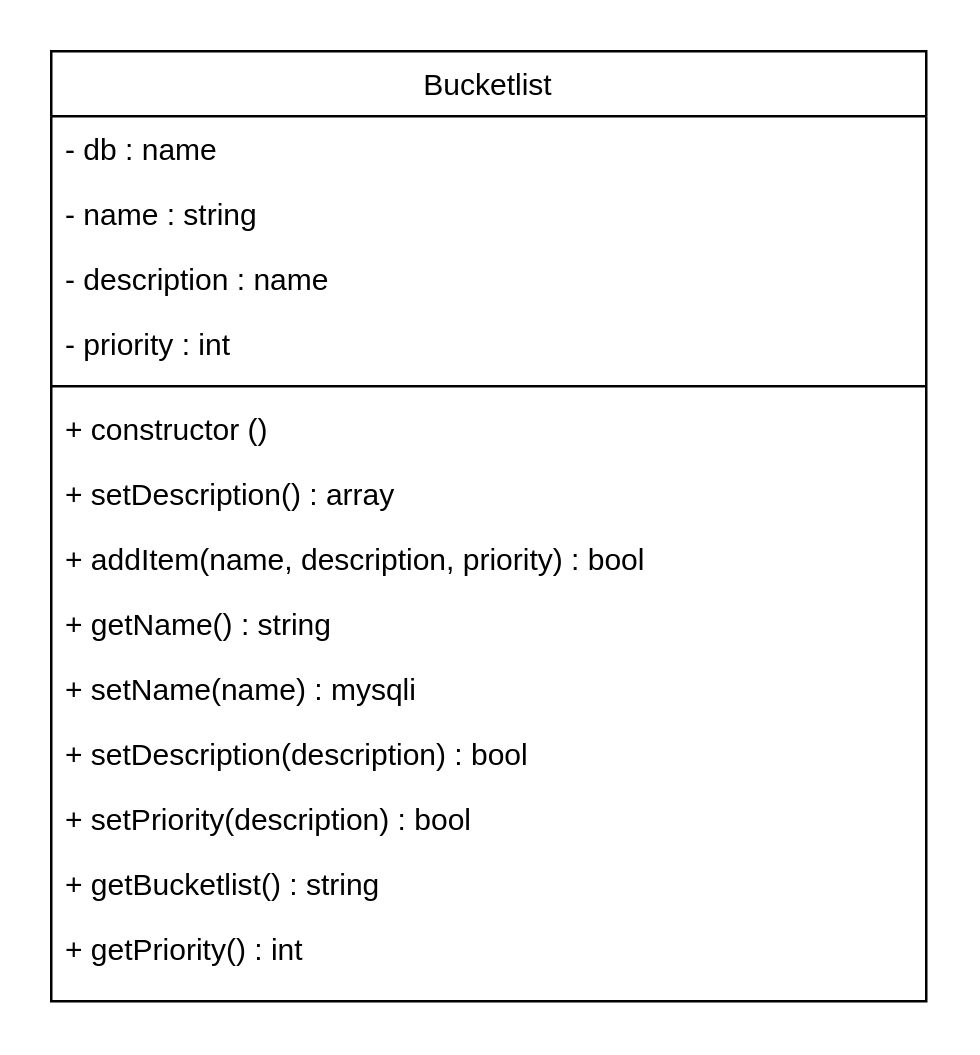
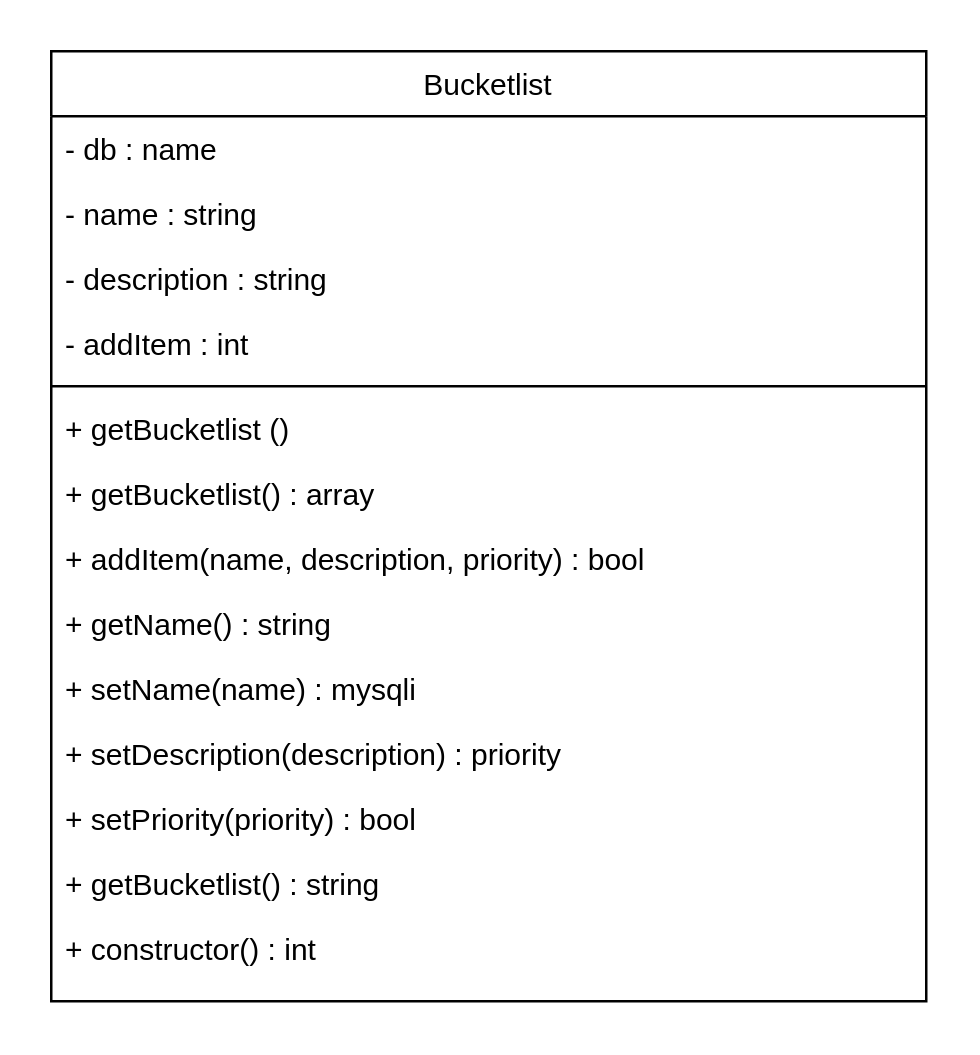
- <mxCell id="5" value="- description : name" style="text;align=left;verticalAlign=top;spacingLeft=4;spacingRight=4;overflow=hidden;rotatable=0;points=[[0,0.5],[1,0.5]];portConstraint=eastwest;rounded=0;shadow=0;html=0;" vertex="1" parent="2"><mxGeometry y="78" width="350" height="26" as="geometry" /></mxCell>
+ <mxCell id="5" value="- description : string" style="text;align=left;verticalAlign=top;spacingLeft=4;spacingRight=4;overflow=hidden;rotatable=0;points=[[0,0.5],[1,0.5]];portConstraint=eastwest;rounded=0;shadow=0;html=0;" vertex="1" parent="2"><mxGeometry y="78" width="350" height="26" as="geometry" /></mxCell>
- <mxCell id="6" value="- priority : int" style="text;align=left;verticalAlign=top;spacingLeft=4;spacingRight=4;overflow=hidden;rotatable=0;points=[[0,0.5],[1,0.5]];portConstraint=eastwest;rounded=0;shadow=0;html=0;" vertex="1" parent="2"><mxGeometry y="104" width="350" height="26" as="geometry" /></mxCell>
+ <mxCell id="6" value="- addItem : int" style="text;align=left;verticalAlign=top;spacingLeft=4;spacingRight=4;overflow=hidden;rotatable=0;points=[[0,0.5],[1,0.5]];portConstraint=eastwest;rounded=0;shadow=0;html=0;" vertex="1" parent="2"><mxGeometry y="104" width="350" height="26" as="geometry" /></mxCell>
- <mxCell id="8" value="+ constructor ()" style="text;align=left;verticalAlign=top;spacingLeft=4;spacingRight=4;overflow=hidden;rotatable=0;points=[[0,0.5],[1,0.5]];portConstraint=eastwest;" vertex="1" parent="2"><mxGeometry y="138" width="350" height="26" as="geometry" /></mxCell>
+ <mxCell id="8" value="+ getBucketlist ()" style="text;align=left;verticalAlign=top;spacingLeft=4;spacingRight=4;overflow=hidden;rotatable=0;points=[[0,0.5],[1,0.5]];portConstraint=eastwest;" vertex="1" parent="2"><mxGeometry y="138" width="350" height="26" as="geometry" /></mxCell>
- <mxCell id="9" value="+ setDescription() : array" style="text;align=left;verticalAlign=top;spacingLeft=4;spacingRight=4;overflow=hidden;rotatable=0;points=[[0,0.5],[1,0.5]];portConstraint=eastwest;" vertex="1" parent="2"><mxGeometry y="164" width="350" height="26" as="geometry" /></mxCell>
+ <mxCell id="9" value="+ getBucketlist() : array" style="text;align=left;verticalAlign=top;spacingLeft=4;spacingRight=4;overflow=hidden;rotatable=0;points=[[0,0.5],[1,0.5]];portConstraint=eastwest;" vertex="1" parent="2"><mxGeometry y="164" width="350" height="26" as="geometry" /></mxCell>
- <mxCell id="13" value="+ setDescription(description) : bool" style="text;align=left;verticalAlign=top;spacingLeft=4;spacingRight=4;overflow=hidden;rotatable=0;points=[[0,0.5],[1,0.5]];portConstraint=eastwest;" vertex="1" parent="2"><mxGeometry y="268" width="350" height="26" as="geometry" /></mxCell>
+ <mxCell id="13" value="+ setDescription(description) : priority" style="text;align=left;verticalAlign=top;spacingLeft=4;spacingRight=4;overflow=hidden;rotatable=0;points=[[0,0.5],[1,0.5]];portConstraint=eastwest;" vertex="1" parent="2"><mxGeometry y="268" width="350" height="26" as="geometry" /></mxCell>
- <mxCell id="14" value="+ setPriority(description) : bool" style="text;align=left;verticalAlign=top;spacingLeft=4;spacingRight=4;overflow=hidden;rotatable=0;points=[[0,0.5],[1,0.5]];portConstraint=eastwest;" vertex="1" parent="2"><mxGeometry y="294" width="350" height="26" as="geometry" /></mxCell>
+ <mxCell id="14" value="+ setPriority(priority) : bool" style="text;align=left;verticalAlign=top;spacingLeft=4;spacingRight=4;overflow=hidden;rotatable=0;points=[[0,0.5],[1,0.5]];portConstraint=eastwest;" vertex="1" parent="2"><mxGeometry y="294" width="350" height="26" as="geometry" /></mxCell>
- <mxCell id="16" value="+ getPriority() : int" style="text;align=left;verticalAlign=top;spacingLeft=4;spacingRight=4;overflow=hidden;rotatable=0;points=[[0,0.5],[1,0.5]];portConstraint=eastwest;" vertex="1" parent="2"><mxGeometry y="346" width="350" height="26" as="geometry" /></mxCell>
+ <mxCell id="16" value="+ constructor() : int" style="text;align=left;verticalAlign=top;spacingLeft=4;spacingRight=4;overflow=hidden;rotatable=0;points=[[0,0.5],[1,0.5]];portConstraint=eastwest;" vertex="1" parent="2"><mxGeometry y="346" width="350" height="26" as="geometry" /></mxCell>
